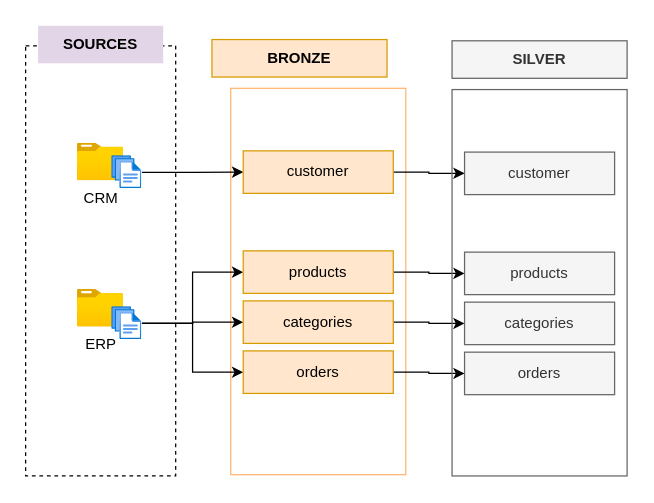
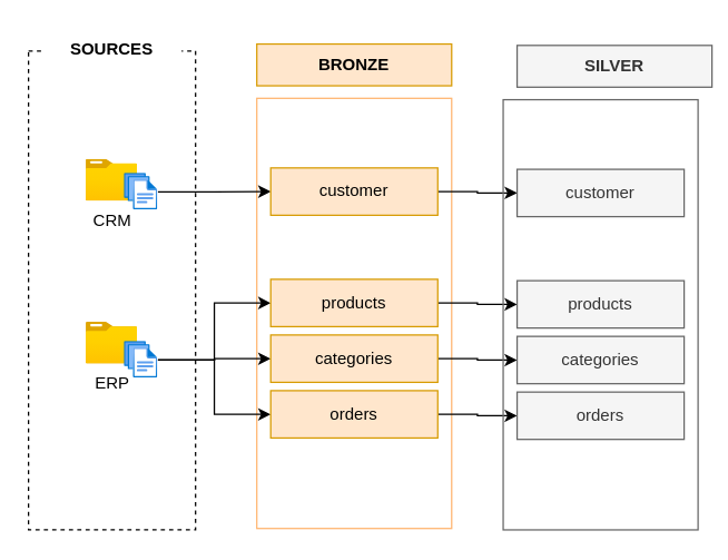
- <mxCell id="5" value="&lt;b&gt;SOURCES&lt;/b&gt;" style="rounded=0;whiteSpace=wrap;html=1;strokeColor=none;fillColor=#e1d5e7;" vertex="1" parent="1"><mxGeometry x="30" y="20" width="100" height="30" as="geometry" /></mxCell>
+ <mxCell id="5" value="&lt;b&gt;SOURCES&lt;/b&gt;" style="rounded=0;whiteSpace=wrap;html=1;strokeColor=none;" vertex="1" parent="1"><mxGeometry x="30" y="20" width="100" height="30" as="geometry" /></mxCell>
- <mxCell id="4" value="&lt;b&gt;BRONZE&lt;/b&gt;" style="rounded=0;whiteSpace=wrap;html=1;fillColor=#ffe6cc;strokeColor=#d79b00;" vertex="1" parent="1"><mxGeometry x="169" y="31" width="140" height="30" as="geometry" /></mxCell>
+ <mxCell id="4" value="&lt;b&gt;BRONZE&lt;/b&gt;" style="rounded=0;whiteSpace=wrap;html=1;fillColor=#ffe6cc;strokeColor=#d79b00;" vertex="1" parent="1"><mxGeometry x="184" y="31" width="140" height="30" as="geometry" /></mxCell>
- <mxCell id="23" value="&lt;b&gt;SILVER&lt;/b&gt;" style="rounded=0;whiteSpace=wrap;html=1;fillColor=#f5f5f5;strokeColor=#666666;fontColor=#333333;" vertex="1" parent="1"><mxGeometry x="361" y="32" width="140" height="30" as="geometry" /></mxCell>
+ <mxCell id="23" value="&lt;b&gt;SILVER&lt;/b&gt;" style="rounded=0;whiteSpace=wrap;html=1;fillColor=#f5f5f5;strokeColor=#666666;fontColor=#333333;" vertex="1" parent="1"><mxGeometry x="371" y="32" width="140" height="30" as="geometry" /></mxCell>
